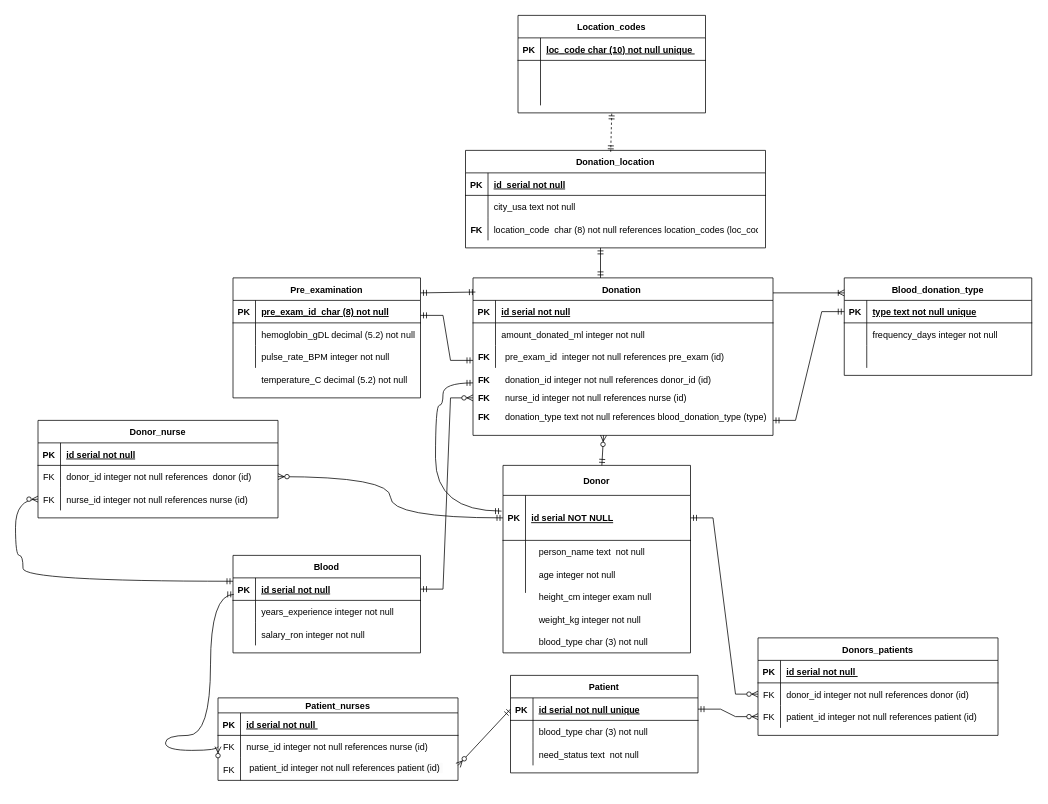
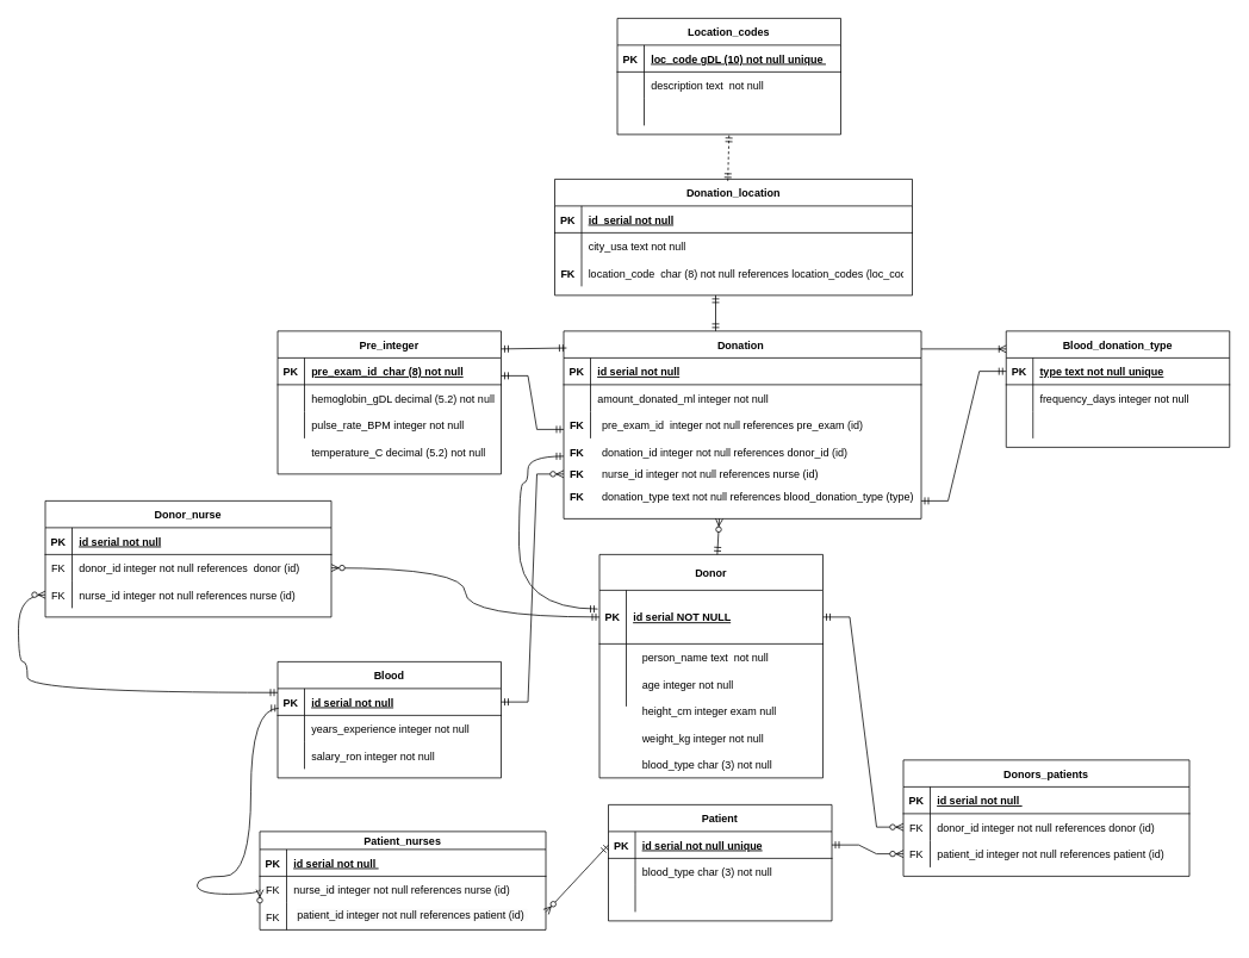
- <mxCell id="61" value="loc_code char (10) not null unique " style="shape=partialRectangle;overflow=hidden;connectable=0;fillColor=none;top=0;left=0;bottom=0;right=0;align=left;spacingLeft=6;fontStyle=5;" parent="59" vertex="1"><mxGeometry x="30" width="220" height="30" as="geometry"><mxRectangle width="220" height="30" as="alternateBounds" /></mxGeometry></mxCell>
+ <mxCell id="61" value="loc_code gDL (10) not null unique " style="shape=partialRectangle;overflow=hidden;connectable=0;fillColor=none;top=0;left=0;bottom=0;right=0;align=left;spacingLeft=6;fontStyle=5;" parent="59" vertex="1"><mxGeometry x="30" width="220" height="30" as="geometry"><mxRectangle width="220" height="30" as="alternateBounds" /></mxGeometry></mxCell>
+ <mxCell id="64" value="description text  not null" style="shape=partialRectangle;overflow=hidden;connectable=0;fillColor=none;top=0;left=0;bottom=0;right=0;align=left;spacingLeft=6;" parent="62" vertex="1"><mxGeometry x="30" width="220" height="30" as="geometry"><mxRectangle width="220" height="30" as="alternateBounds" /></mxGeometry></mxCell>
- <mxCell id="68" value="Pre_examination" style="shape=table;startSize=30;container=1;collapsible=1;childLayout=tableLayout;fixedRows=1;rowLines=0;fontStyle=1;align=center;resizeLast=1;fillColor=none;" parent="1" vertex="1"><mxGeometry x="310" y="370" width="250" height="160" as="geometry" /></mxCell>
+ <mxCell id="68" value="Pre_integer" style="shape=table;startSize=30;container=1;collapsible=1;childLayout=tableLayout;fixedRows=1;rowLines=0;fontStyle=1;align=center;resizeLast=1;fillColor=none;" parent="1" vertex="1"><mxGeometry x="310" y="370" width="250" height="160" as="geometry" /></mxCell>
- <mxCell id="88" value="need_status text  not null" style="shape=partialRectangle;overflow=hidden;connectable=0;fillColor=none;top=0;left=0;bottom=0;right=0;align=left;spacingLeft=6;" parent="1" vertex="1"><mxGeometry x="710" y="990" width="220" height="30" as="geometry"><mxRectangle width="220" height="30" as="alternateBounds" /></mxGeometry></mxCell>
